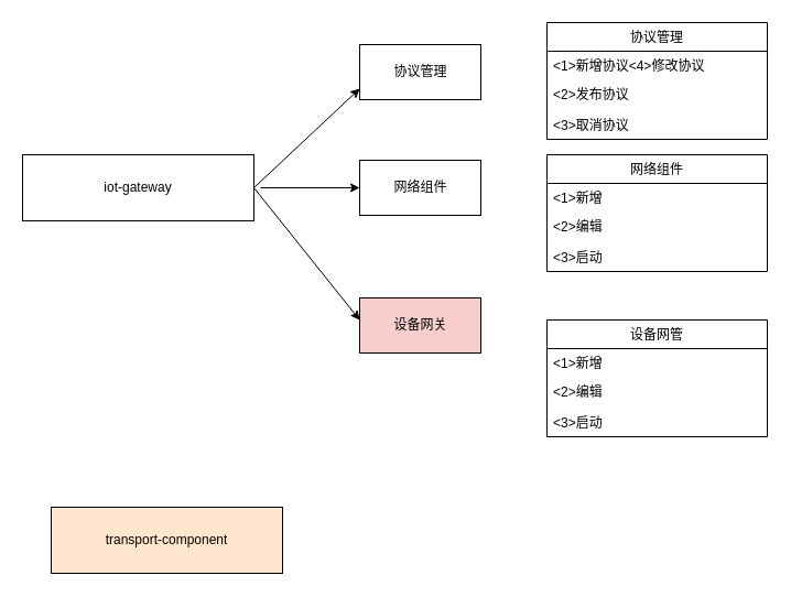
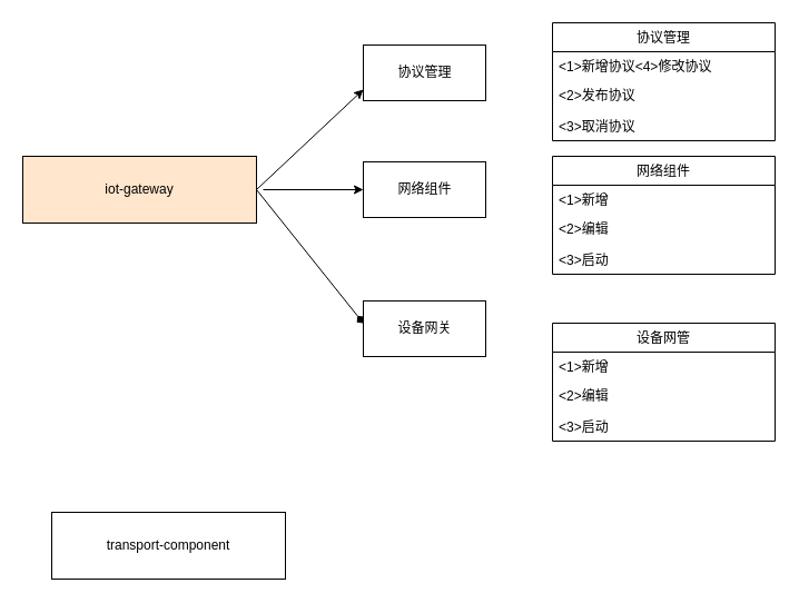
- <mxCell id="2" value="iot-gateway" style="rounded=0;whiteSpace=wrap;html=1;" vertex="1" parent="1"><mxGeometry x="20" y="140" width="210" height="60" as="geometry" /></mxCell>
+ <mxCell id="2" value="iot-gateway" style="rounded=0;whiteSpace=wrap;html=1;fillColor=#ffe6cc;" vertex="1" parent="1"><mxGeometry x="20" y="140" width="210" height="60" as="geometry" /></mxCell>
- <mxCell id="9" value="" style="endArrow=classic;html=1;exitX=1;exitY=0.5;exitDx=0;exitDy=0;entryX=0;entryY=0.4;entryDx=0;entryDy=0;entryPerimeter=0;" edge="1" parent="1" source="2" target="6"><mxGeometry width="50" height="50" relative="1" as="geometry"><mxPoint x="256" y="290" as="sourcePoint" /><mxPoint x="306" y="240" as="targetPoint" /></mxGeometry></mxCell>
+ <mxCell id="9" value="" style="endArrow=diamond;html=1;exitX=1;exitY=0.5;exitDx=0;exitDy=0;entryX=0;entryY=0.4;entryDx=0;entryDy=0;entryPerimeter=0;" edge="1" parent="1" source="2" target="6"><mxGeometry width="50" height="50" relative="1" as="geometry"><mxPoint x="256" y="290" as="sourcePoint" /><mxPoint x="306" y="240" as="targetPoint" /></mxGeometry></mxCell>
- <mxCell id="6" value="设备网关" style="html=1;fillColor=#f8cecc;" vertex="1" parent="1"><mxGeometry x="326" y="270" width="110" height="50" as="geometry" /></mxCell>
+ <mxCell id="6" value="设备网关" style="html=1;" vertex="1" parent="1"><mxGeometry x="326" y="270" width="110" height="50" as="geometry" /></mxCell>
- <mxCell id="3" value="transport-component" style="rounded=0;whiteSpace=wrap;html=1;fillColor=#ffe6cc;" vertex="1" parent="1"><mxGeometry x="46" y="460" width="210" height="60" as="geometry" /></mxCell>
+ <mxCell id="3" value="transport-component" style="rounded=0;whiteSpace=wrap;html=1;" vertex="1" parent="1"><mxGeometry x="46" y="460" width="210" height="60" as="geometry" /></mxCell>
